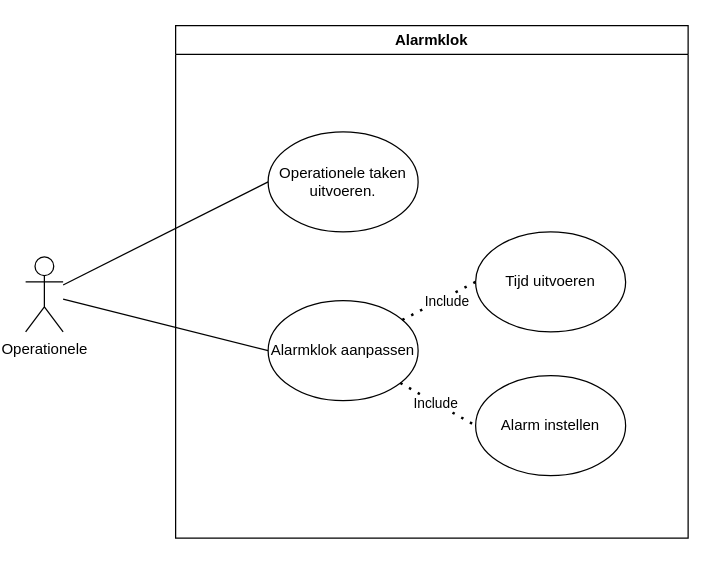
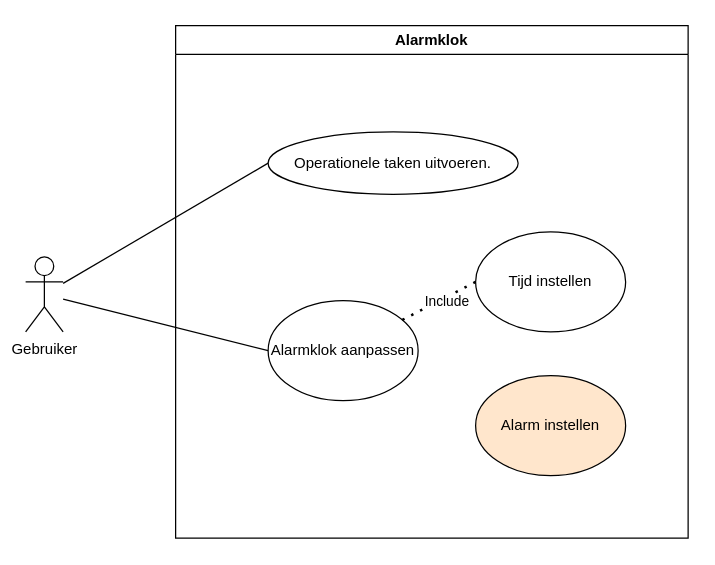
- <mxCell id="3" value="Operationele taken uitvoeren." style="ellipse;whiteSpace=wrap;html=1;" vertex="1" parent="2"><mxGeometry x="74" y="85" width="120" height="80" as="geometry" /></mxCell>
+ <mxCell id="3" value="Operationele taken uitvoeren." style="ellipse;whiteSpace=wrap;html=1;" vertex="1" parent="2"><mxGeometry x="74" y="85" width="200" height="50" as="geometry" /></mxCell>
- <mxCell id="5" value="Tijd uitvoeren" style="ellipse;whiteSpace=wrap;html=1;" vertex="1" parent="2"><mxGeometry x="240" y="165" width="120" height="80" as="geometry" /></mxCell>
+ <mxCell id="5" value="Tijd instellen" style="ellipse;whiteSpace=wrap;html=1;" vertex="1" parent="2"><mxGeometry x="240" y="165" width="120" height="80" as="geometry" /></mxCell>
- <mxCell id="11" value="Operationele" style="shape=umlActor;verticalLabelPosition=bottom;verticalAlign=top;html=1;outlineConnect=0;" vertex="1" parent="1"><mxGeometry x="20" y="205" width="30" height="60" as="geometry" /></mxCell>
+ <mxCell id="11" value="Gebruiker" style="shape=umlActor;verticalLabelPosition=bottom;verticalAlign=top;html=1;outlineConnect=0;" vertex="1" parent="1"><mxGeometry x="20" y="205" width="30" height="60" as="geometry" /></mxCell>
- <mxCell id="9" value="" style="endArrow=none;dashed=1;html=1;dashPattern=1 3;strokeWidth=2;rounded=0;entryX=0;entryY=0.5;entryDx=0;entryDy=0;" edge="1" parent="2" source="6" target="4"><mxGeometry width="50" height="50" relative="1" as="geometry"><mxPoint x="200" y="290" as="sourcePoint" /><mxPoint x="250" y="240" as="targetPoint" /></mxGeometry></mxCell>
- <mxCell id="10" value="Include" style="edgeLabel;html=1;align=center;verticalAlign=middle;resizable=0;points=[];" vertex="1" connectable="0" parent="9"><mxGeometry x="-0.079" relative="1" as="geometry"><mxPoint as="offset" /></mxGeometry></mxCell>
- <mxCell id="4" value="Alarm instellen" style="ellipse;whiteSpace=wrap;html=1;" vertex="1" parent="2"><mxGeometry x="240" y="280" width="120" height="80" as="geometry" /></mxCell>
+ <mxCell id="4" value="Alarm instellen" style="ellipse;whiteSpace=wrap;html=1;fillColor=#ffe6cc;" vertex="1" parent="2"><mxGeometry x="240" y="280" width="120" height="80" as="geometry" /></mxCell>
